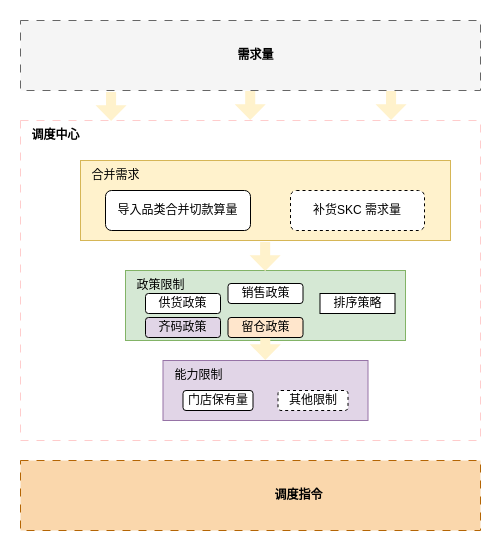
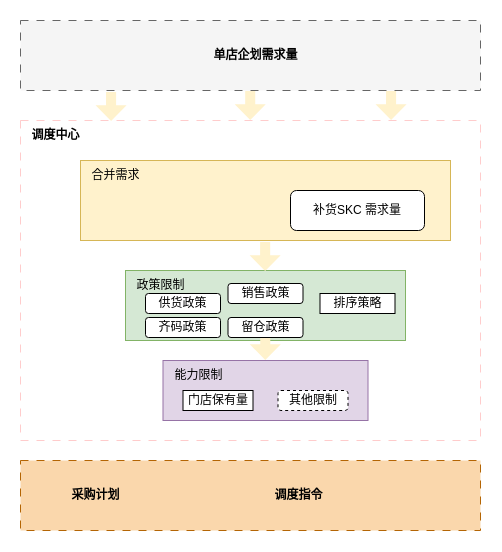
- <mxCell id="3" value="需求量" style="text;html=1;align=center;verticalAlign=middle;resizable=0;points=[];autosize=1;strokeColor=none;fillColor=none;fontStyle=1" vertex="1" parent="1"><mxGeometry x="200" y="40" width="110" height="30" as="geometry" /></mxCell>
+ <mxCell id="3" value="单店企划需求量" style="text;html=1;align=center;verticalAlign=middle;resizable=0;points=[];autosize=1;strokeColor=none;fillColor=none;fontStyle=1" vertex="1" parent="1"><mxGeometry x="200" y="40" width="110" height="30" as="geometry" /></mxCell>
- <mxCell id="11" value="导入品类合并切款算量" style="rounded=1;whiteSpace=wrap;html=1;" vertex="1" parent="1"><mxGeometry x="105" y="190" width="145" height="40" as="geometry" /></mxCell>
- <mxCell id="12" value="补货SKC 需求量" style="rounded=1;whiteSpace=wrap;html=1;dashed=1;" vertex="1" parent="1"><mxGeometry x="290" y="190" width="134" height="40" as="geometry" /></mxCell>
+ <mxCell id="12" value="补货SKC 需求量" style="rounded=1;whiteSpace=wrap;html=1;" vertex="1" parent="1"><mxGeometry x="290" y="190" width="134" height="40" as="geometry" /></mxCell>
- <mxCell id="23" value="齐码政策" style="rounded=1;whiteSpace=wrap;html=1;fillColor=#e1d5e7;" vertex="1" parent="1"><mxGeometry x="145" y="317" width="75" height="20" as="geometry" /></mxCell>
+ <mxCell id="23" value="齐码政策" style="rounded=1;whiteSpace=wrap;html=1;" vertex="1" parent="1"><mxGeometry x="145" y="317" width="75" height="20" as="geometry" /></mxCell>
- <mxCell id="24" value="留仓政策" style="rounded=1;whiteSpace=wrap;html=1;fillColor=#ffe6cc;" vertex="1" parent="1"><mxGeometry x="227.5" y="317" width="75" height="20" as="geometry" /></mxCell>
+ <mxCell id="24" value="留仓政策" style="rounded=1;whiteSpace=wrap;html=1;" vertex="1" parent="1"><mxGeometry x="227.5" y="317" width="75" height="20" as="geometry" /></mxCell>
- <mxCell id="19" value="门店保有量" style="rounded=1;whiteSpace=wrap;html=1;" vertex="1" parent="1"><mxGeometry x="182.5" y="390" width="70" height="20" as="geometry" /></mxCell>
+ <mxCell id="19" value="门店保有量" style="whiteSpace=wrap;html=1;rounded=0;" vertex="1" parent="1"><mxGeometry x="182.5" y="390" width="70" height="20" as="geometry" /></mxCell>
+ <mxCell id="27" value="采购计划" style="text;html=1;align=center;verticalAlign=middle;resizable=0;points=[];autosize=1;strokeColor=none;fillColor=none;fontStyle=1" vertex="1" parent="1"><mxGeometry x="60" y="480" width="70" height="30" as="geometry" /></mxCell>
